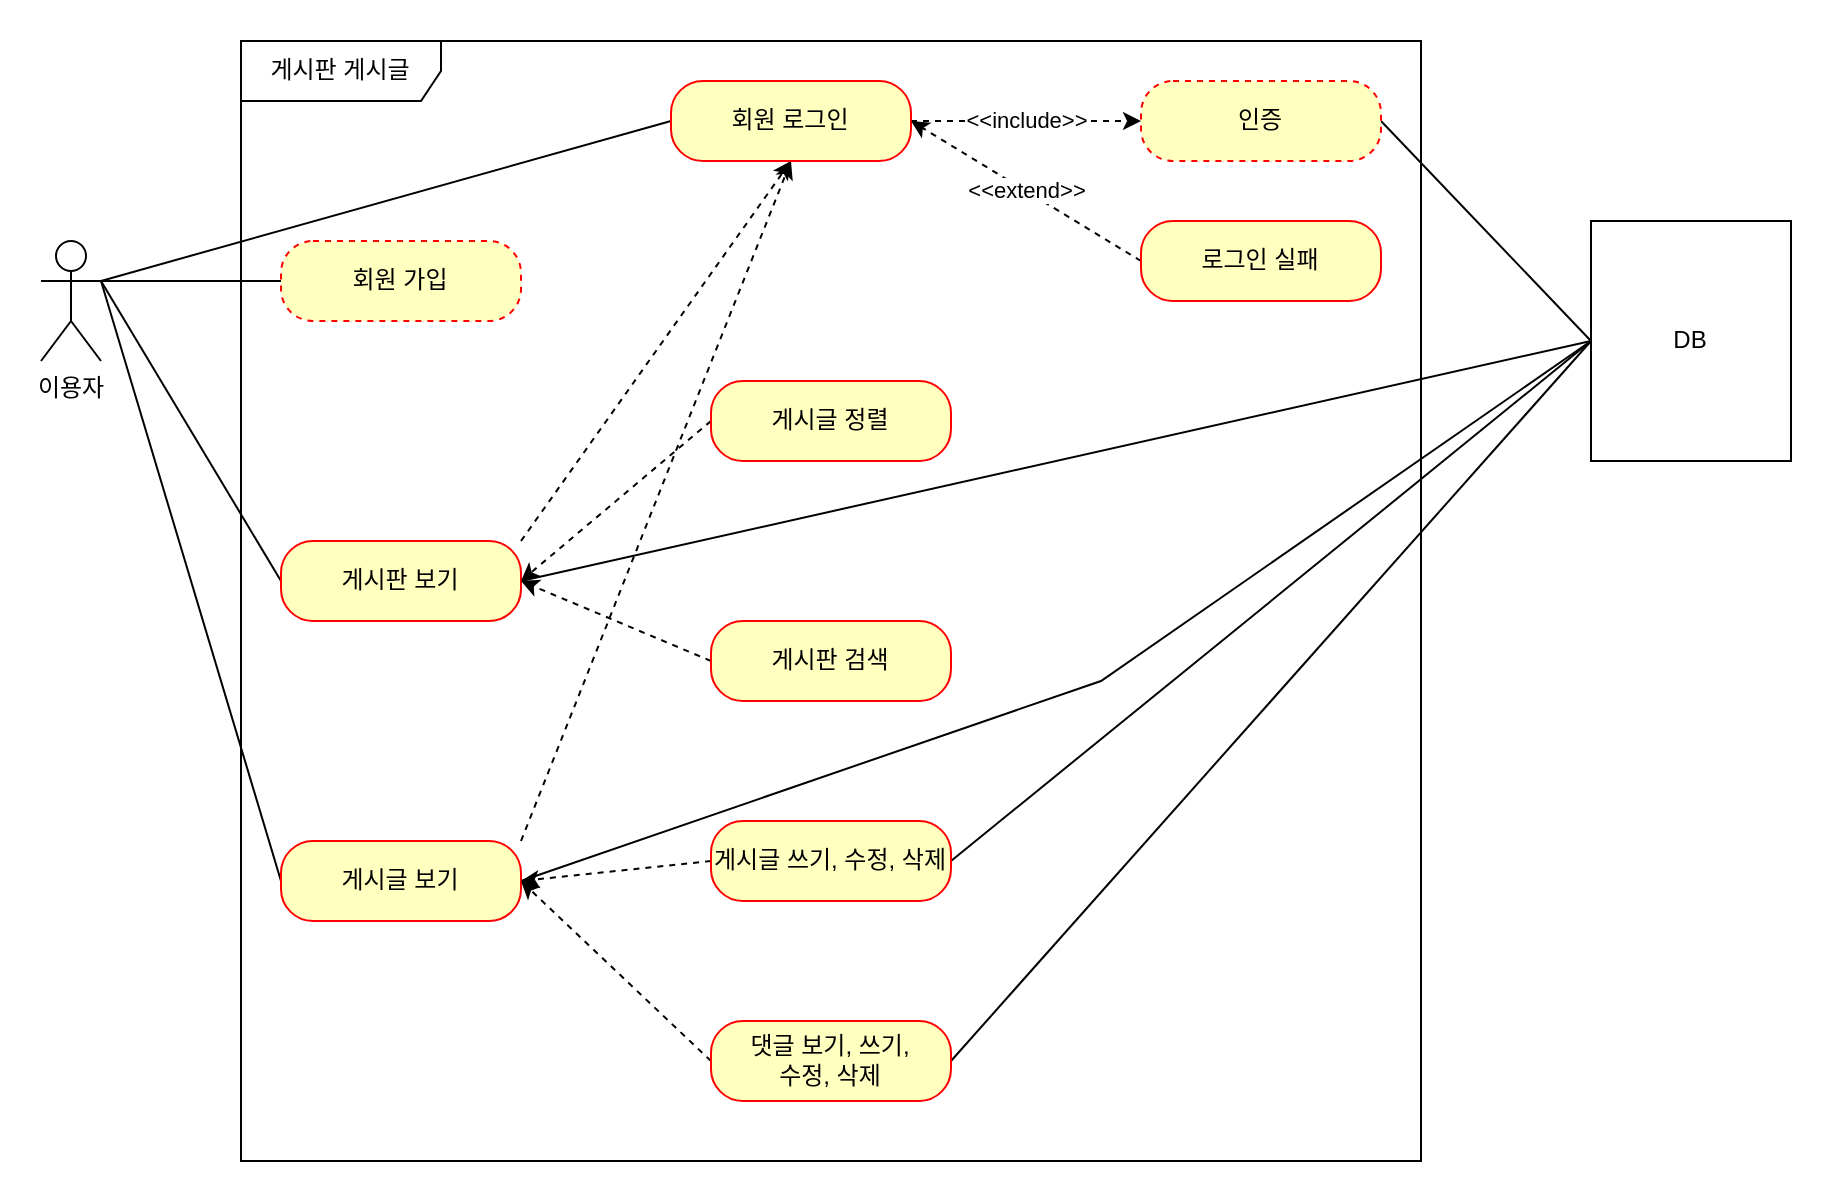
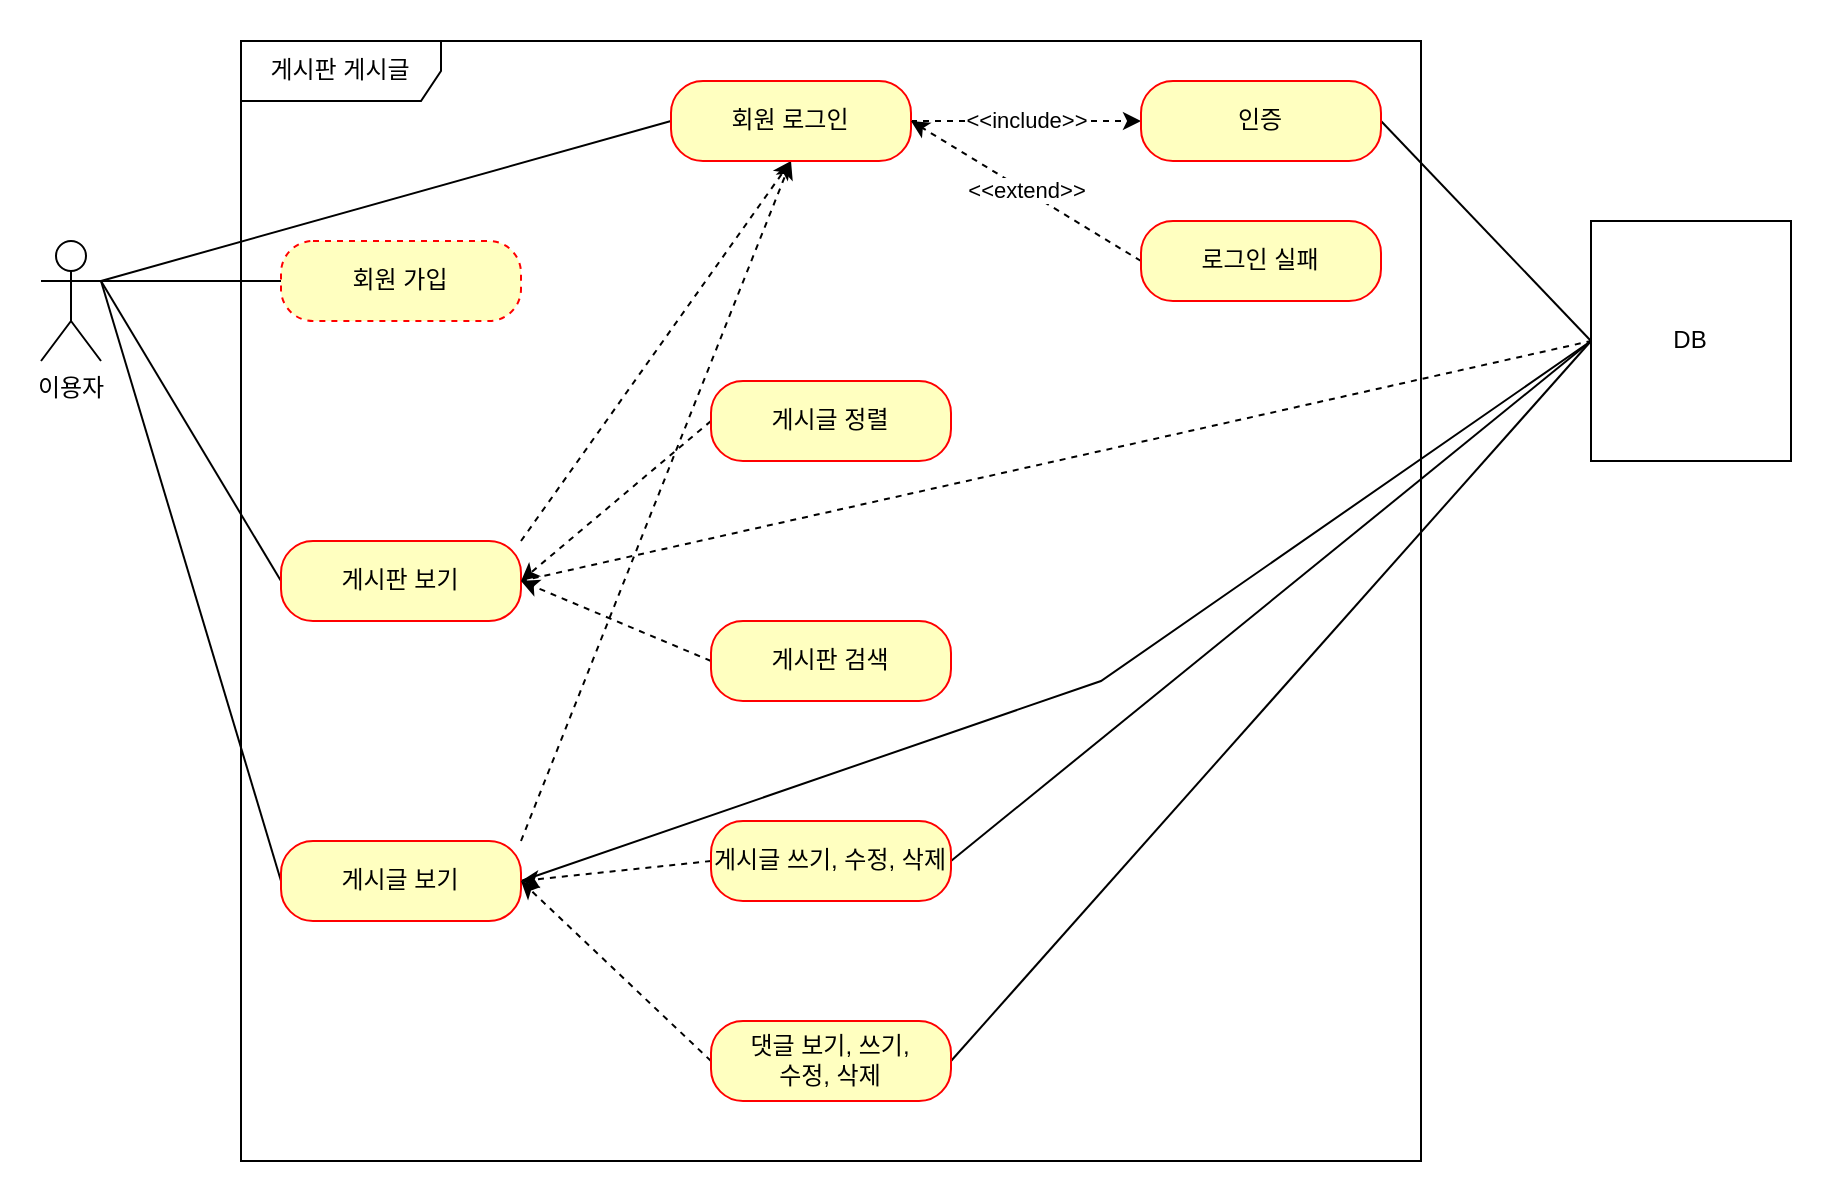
- <mxCell id="18" value="인증" style="rounded=1;whiteSpace=wrap;html=1;arcSize=40;fontColor=#000000;fillColor=#ffffc0;strokeColor=#ff0000;dashed=1;" vertex="1" parent="1"><mxGeometry x="570" y="40" width="120" height="40" as="geometry" /></mxCell>
+ <mxCell id="18" value="인증" style="rounded=1;whiteSpace=wrap;html=1;arcSize=40;fontColor=#000000;fillColor=#ffffc0;strokeColor=#ff0000;" vertex="1" parent="1"><mxGeometry x="570" y="40" width="120" height="40" as="geometry" /></mxCell>
- <mxCell id="8" style="rounded=0;orthogonalLoop=1;jettySize=auto;html=1;exitX=1;exitY=0.5;exitDx=0;exitDy=0;entryX=0;entryY=0.5;entryDx=0;entryDy=0;endArrow=none;endFill=0;" edge="1" parent="1" source="9" target="31"><mxGeometry relative="1" as="geometry" /></mxCell>
+ <mxCell id="8" style="rounded=0;orthogonalLoop=1;jettySize=auto;html=1;exitX=1;exitY=0.5;exitDx=0;exitDy=0;entryX=0;entryY=0.5;entryDx=0;entryDy=0;endArrow=none;endFill=0;dashed=1;" edge="1" parent="1" source="9" target="31"><mxGeometry relative="1" as="geometry" /></mxCell>
